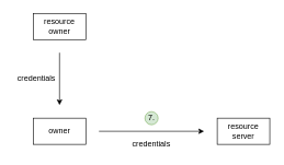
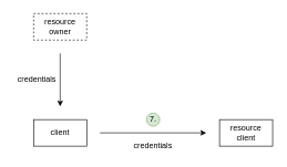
- <mxCell id="2" value="resource owner" style="rounded=0;whiteSpace=wrap;html=1;" parent="1" vertex="1"><mxGeometry x="50" y="20" width="80" height="40" as="geometry" /></mxCell>
+ <mxCell id="2" value="resource owner" style="rounded=0;whiteSpace=wrap;html=1;dashed=1;" parent="1" vertex="1"><mxGeometry x="50" y="20" width="80" height="40" as="geometry" /></mxCell>
- <mxCell id="3" value="owner" style="rounded=0;whiteSpace=wrap;html=1;" parent="1" vertex="1"><mxGeometry x="50" y="180" width="80" height="40" as="geometry" /></mxCell>
+ <mxCell id="3" value="client" style="rounded=0;whiteSpace=wrap;html=1;" parent="1" vertex="1"><mxGeometry x="50" y="180" width="80" height="40" as="geometry" /></mxCell>
- <mxCell id="4" value="resource server" style="rounded=0;whiteSpace=wrap;html=1;" parent="1" vertex="1"><mxGeometry x="330" y="180" width="80" height="40" as="geometry" /></mxCell>
+ <mxCell id="4" value="resource client" style="rounded=0;whiteSpace=wrap;html=1;" parent="1" vertex="1"><mxGeometry x="330" y="180" width="80" height="40" as="geometry" /></mxCell>
